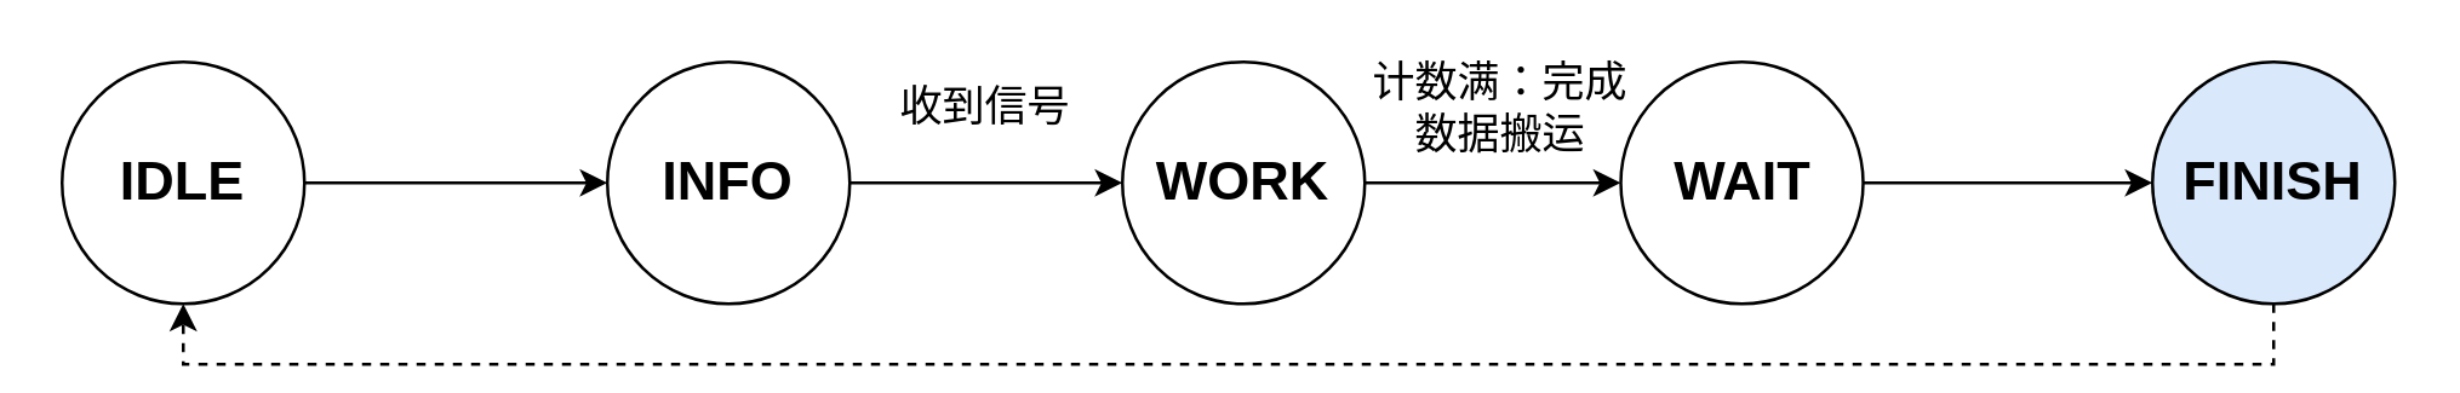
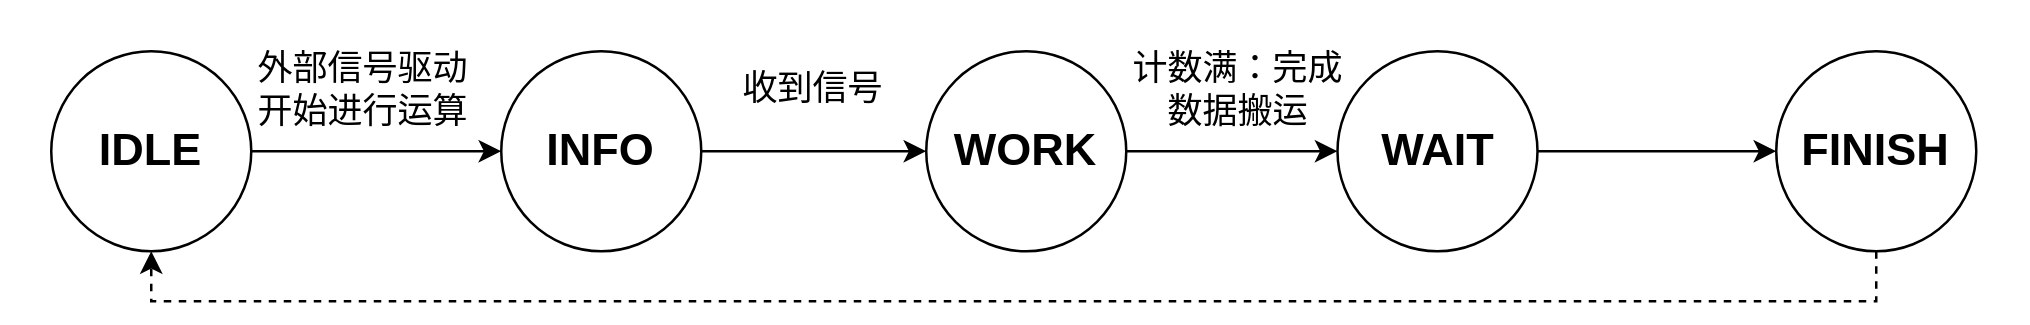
+ <mxCell id="12" value="外部信号驱动开始进行运算" style="text;html=1;align=center;verticalAlign=middle;whiteSpace=wrap;rounded=0;fontSize=14;" vertex="1" parent="1"><mxGeometry x="100" y="20" width="90" height="30" as="geometry" /></mxCell>
- <mxCell id="11" value="&lt;font style=&quot;font-size: 18px;&quot;&gt;&lt;span&gt;FINISH&lt;/span&gt;&lt;/font&gt;" style="ellipse;whiteSpace=wrap;html=1;aspect=fixed;fontStyle=1;fillColor=#dae8fc;" vertex="1" parent="1"><mxGeometry x="710" y="20" width="80" height="80" as="geometry" /></mxCell>
+ <mxCell id="11" value="&lt;font style=&quot;font-size: 18px;&quot;&gt;&lt;span&gt;FINISH&lt;/span&gt;&lt;/font&gt;" style="ellipse;whiteSpace=wrap;html=1;aspect=fixed;fontStyle=1" vertex="1" parent="1"><mxGeometry x="710" y="20" width="80" height="80" as="geometry" /></mxCell>
